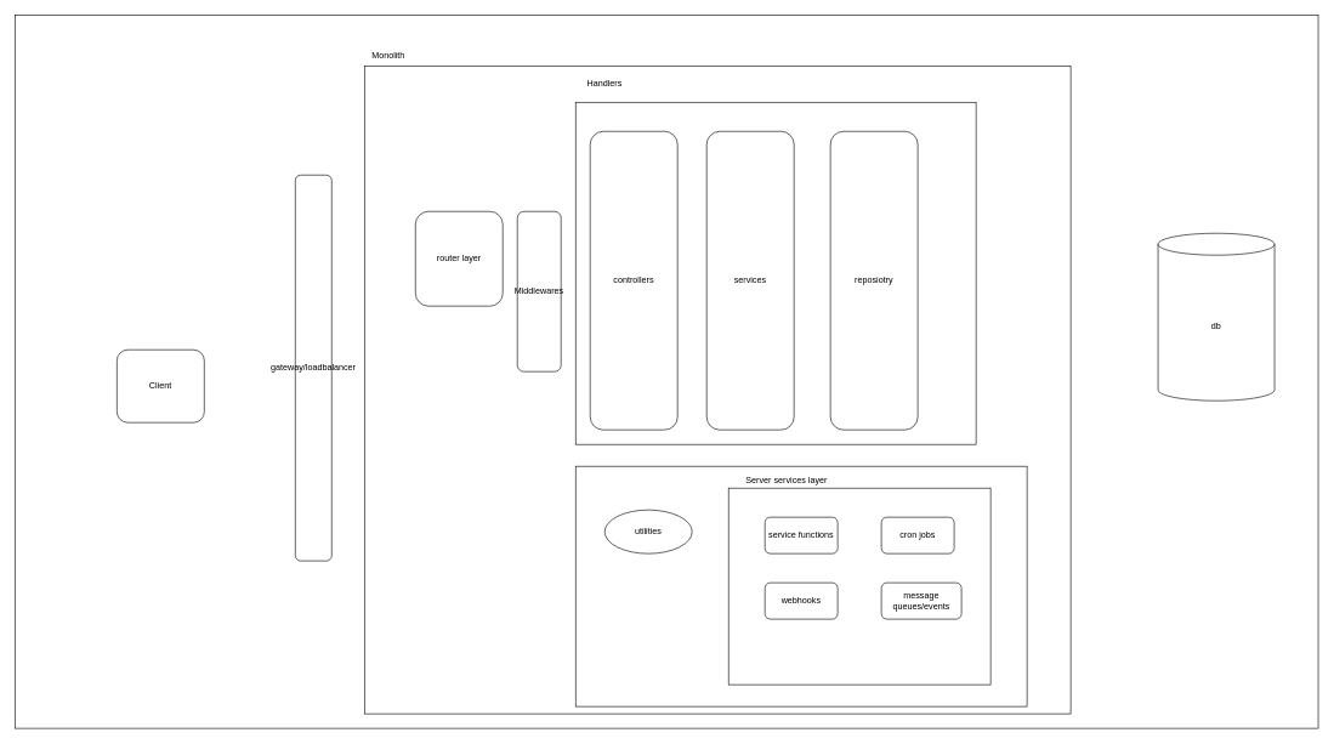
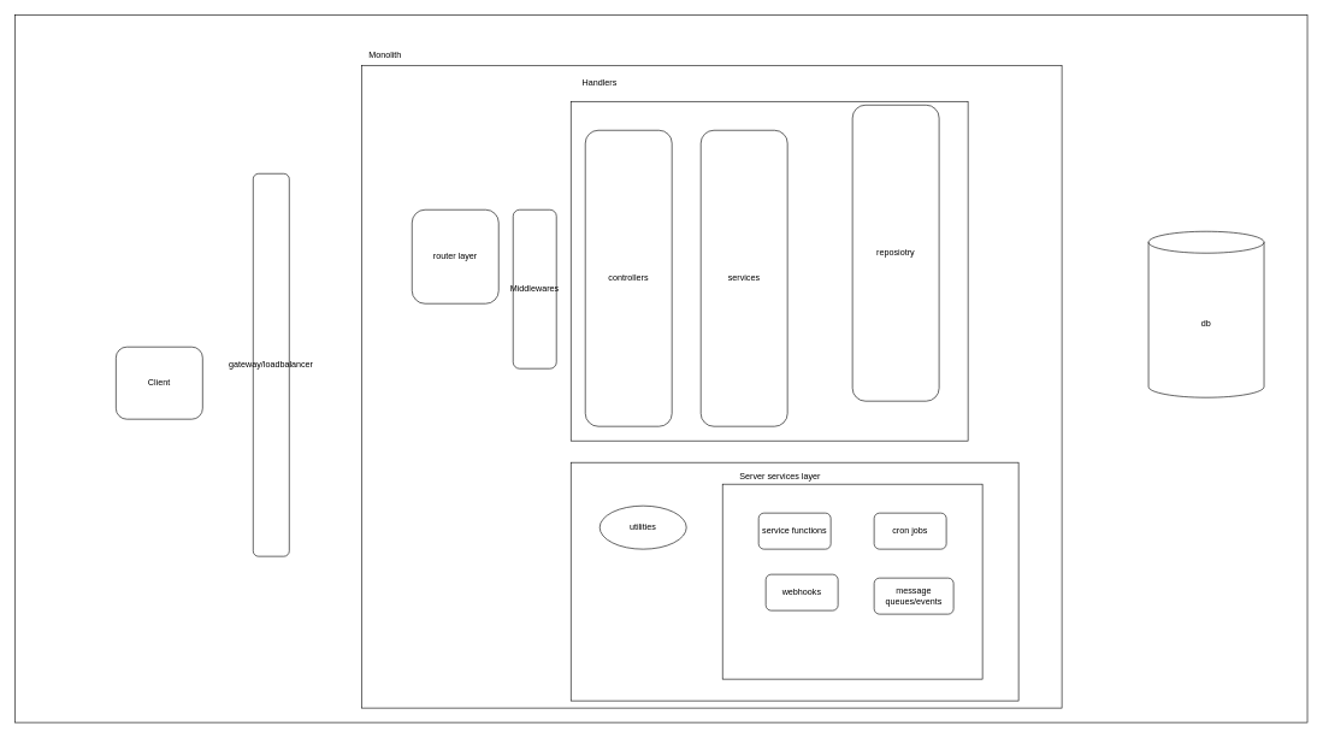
- <mxCell id="10" value="reposiotry" style="rounded=1;whiteSpace=wrap;html=1;" parent="1" vertex="1"><mxGeometry x="1140" y="180" width="120" height="410" as="geometry" /></mxCell>
+ <mxCell id="10" value="reposiotry" style="rounded=1;whiteSpace=wrap;html=1;" parent="1" vertex="1"><mxGeometry x="1180" y="145" width="120" height="410" as="geometry" /></mxCell>
- <mxCell id="4" value="gateway/loadbalancer" style="rounded=1;whiteSpace=wrap;html=1;" parent="1" vertex="1"><mxGeometry x="405" y="240" width="50" height="530" as="geometry" /></mxCell>
+ <mxCell id="4" value="gateway/loadbalancer" style="rounded=1;whiteSpace=wrap;html=1;" parent="1" vertex="1"><mxGeometry x="350" y="240" width="50" height="530" as="geometry" /></mxCell>
- <mxCell id="18" value="webhooks" style="rounded=1;whiteSpace=wrap;html=1;" parent="1" vertex="1"><mxGeometry x="1050" y="800" width="100" height="50" as="geometry" /></mxCell>
+ <mxCell id="18" value="webhooks" style="rounded=1;whiteSpace=wrap;html=1;" parent="1" vertex="1"><mxGeometry x="1060" y="795" width="100" height="50" as="geometry" /></mxCell>
